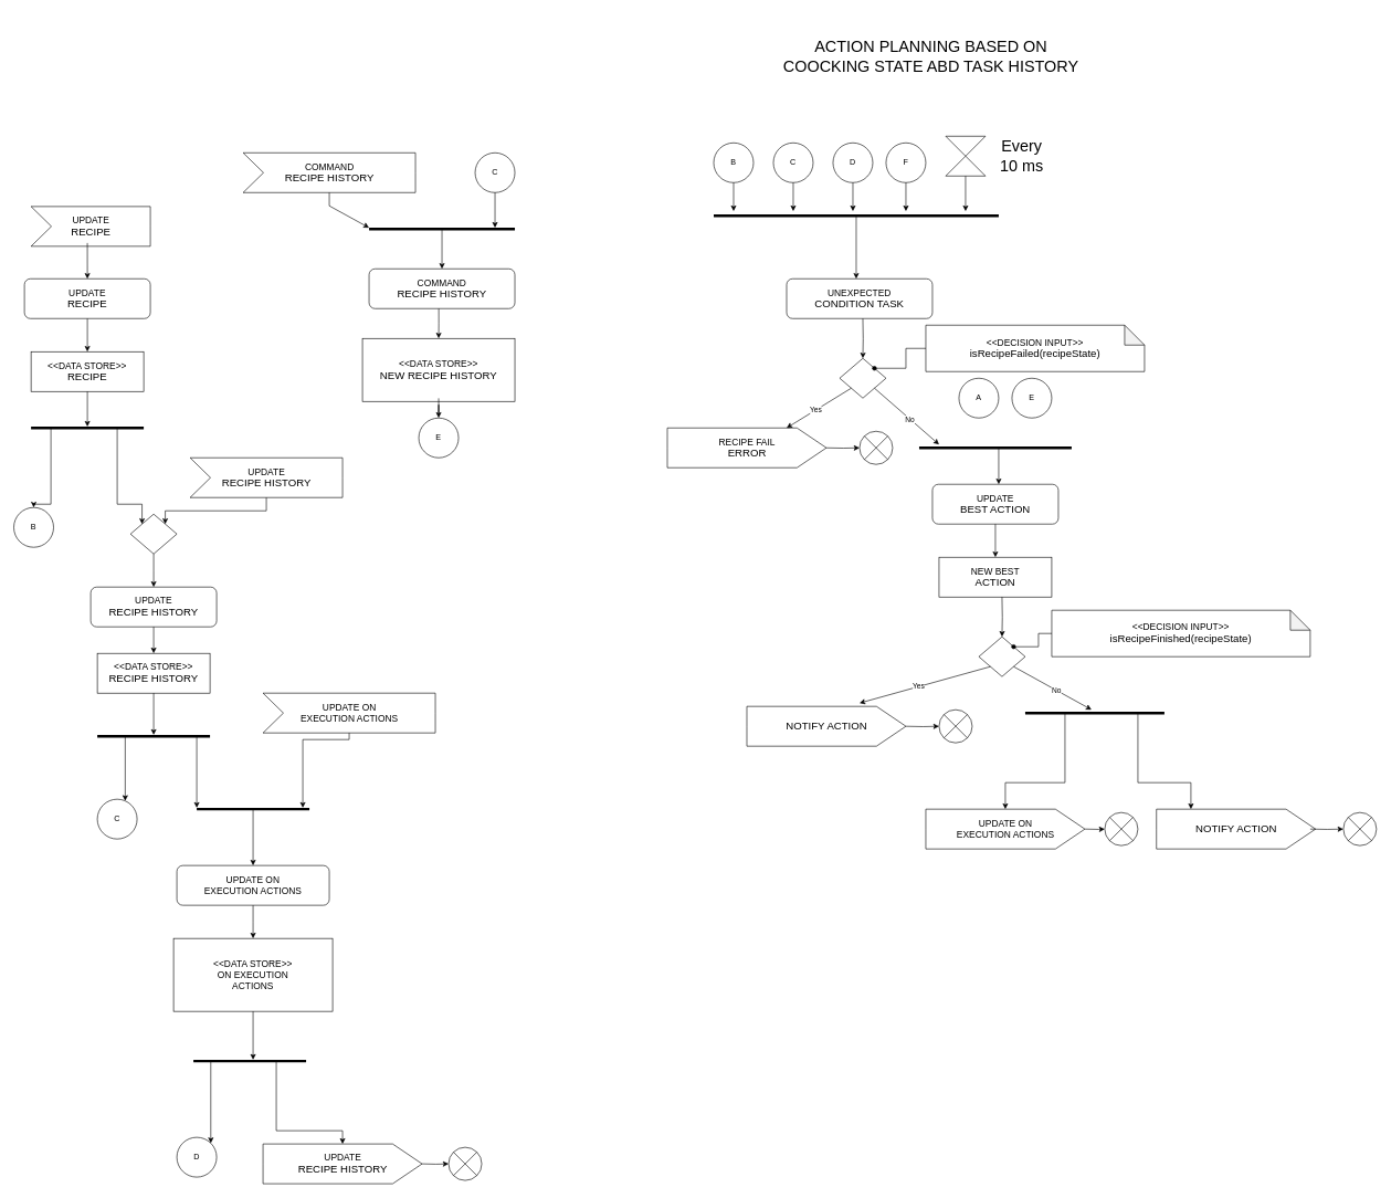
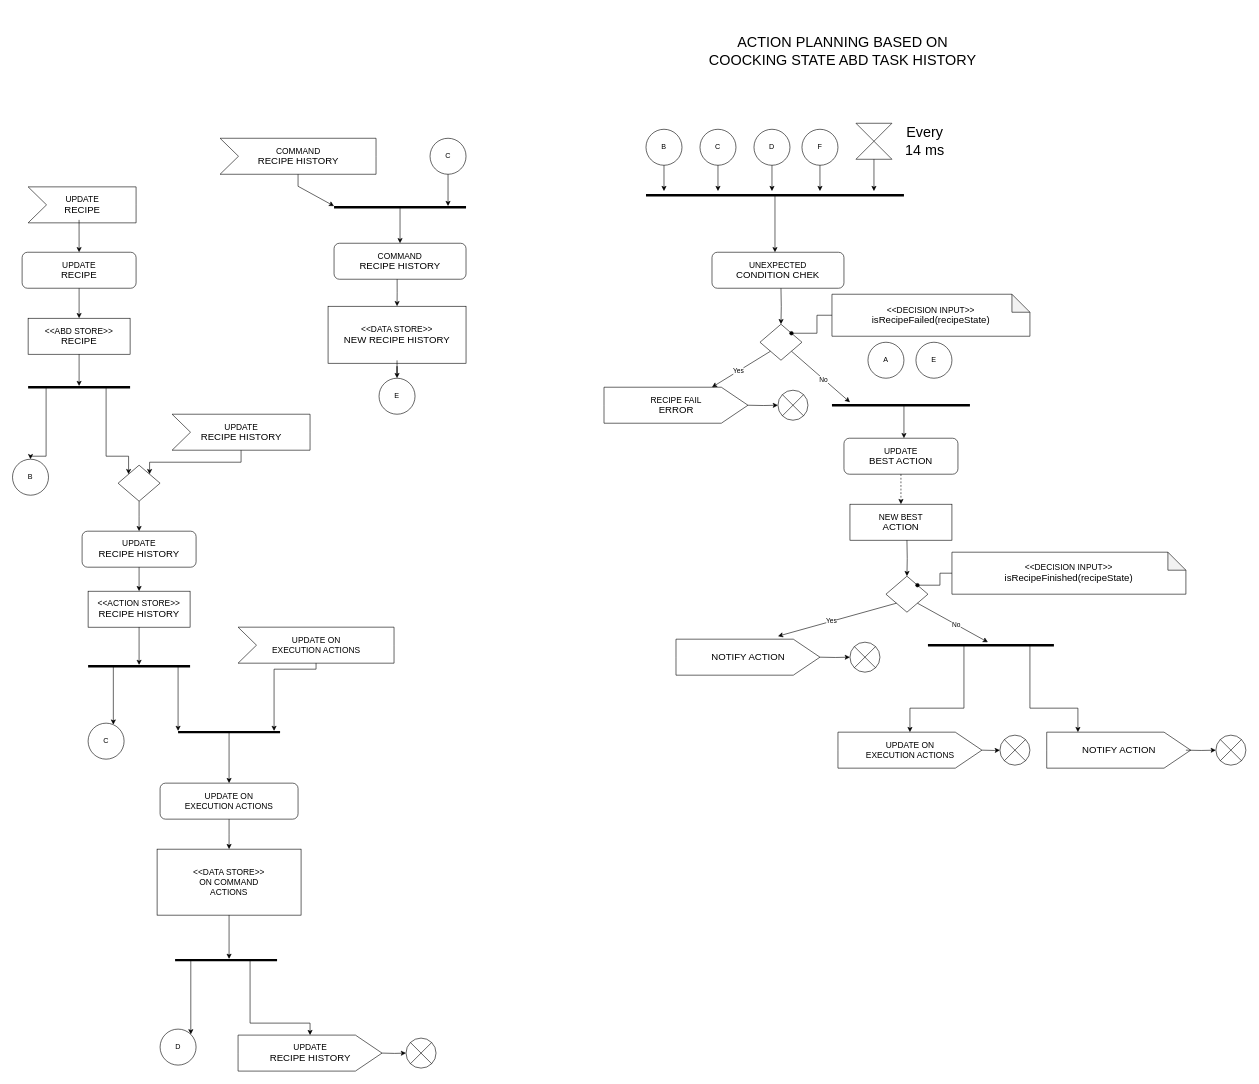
- <mxCell id="87" value="&lt;font style=&quot;font-size: 24px;&quot;&gt;Every&lt;/font&gt;&lt;div&gt;&lt;font style=&quot;font-size: 24px;&quot;&gt;10 ms&lt;/font&gt;&lt;/div&gt;" style="text;html=1;align=center;verticalAlign=middle;whiteSpace=wrap;rounded=0;" vertex="1" parent="1"><mxGeometry x="1466" y="180" width="150" height="110" as="geometry" /></mxCell>
+ <mxCell id="87" value="&lt;font style=&quot;font-size: 24px;&quot;&gt;Every&lt;/font&gt;&lt;div&gt;&lt;font style=&quot;font-size: 24px;&quot;&gt;14 ms&lt;/font&gt;&lt;/div&gt;" style="text;html=1;align=center;verticalAlign=middle;whiteSpace=wrap;rounded=0;" vertex="1" parent="1"><mxGeometry x="1466" y="180" width="150" height="110" as="geometry" /></mxCell>
- <mxCell id="25" value="&lt;span style=&quot;font-size: 14px; text-wrap-mode: nowrap;&quot;&gt;UNEXPECTED&lt;/span&gt;&lt;br style=&quot;text-wrap-mode: nowrap;&quot;&gt;&lt;div style=&quot;text-wrap-mode: nowrap;&quot;&gt;&lt;font size=&quot;3&quot;&gt;CONDITION TASK&lt;/font&gt;&lt;/div&gt;" style="rounded=1;whiteSpace=wrap;html=1;fillColor=none;" vertex="1" parent="1"><mxGeometry x="1186" y="420" width="220" height="60" as="geometry" /></mxCell>
+ <mxCell id="25" value="&lt;span style=&quot;font-size: 14px; text-wrap-mode: nowrap;&quot;&gt;UNEXPECTED&lt;/span&gt;&lt;br style=&quot;text-wrap-mode: nowrap;&quot;&gt;&lt;div style=&quot;text-wrap-mode: nowrap;&quot;&gt;&lt;font size=&quot;3&quot;&gt;CONDITION CHEK&lt;/font&gt;&lt;/div&gt;" style="rounded=1;whiteSpace=wrap;html=1;fillColor=none;" vertex="1" parent="1"><mxGeometry x="1186" y="420" width="220" height="60" as="geometry" /></mxCell>
- <mxCell id="45" value="&lt;span style=&quot;text-wrap-mode: nowrap; font-size: 14px;&quot;&gt;&amp;lt;&amp;lt;DECISION INPUT&amp;gt;&amp;gt;&lt;/span&gt;&lt;br&gt;&lt;div style=&quot;text-wrap-mode: nowrap;&quot;&gt;&lt;font size=&quot;3&quot;&gt;isRecipeFailed(recipeState)&lt;/font&gt;&lt;/div&gt;" style="shape=note;whiteSpace=wrap;html=1;backgroundOutline=1;darkOpacity=0.05;fillColor=none;" vertex="1" parent="1"><mxGeometry x="1396" y="490" width="330" height="70" as="geometry" /></mxCell>
+ <mxCell id="45" value="&lt;span style=&quot;text-wrap-mode: nowrap; font-size: 14px;&quot;&gt;&amp;lt;&amp;lt;DECISION INPUT&amp;gt;&amp;gt;&lt;/span&gt;&lt;br&gt;&lt;div style=&quot;text-wrap-mode: nowrap;&quot;&gt;&lt;font size=&quot;3&quot;&gt;isRecipeFailed(recipeState)&lt;/font&gt;&lt;/div&gt;" style="shape=note;whiteSpace=wrap;html=1;backgroundOutline=1;darkOpacity=0.05;fillColor=none;" vertex="1" parent="1"><mxGeometry x="1386" y="490" width="330" height="70" as="geometry" /></mxCell>
- <mxCell id="7" value="&lt;span style=&quot;font-size: 14px; text-wrap-mode: nowrap;&quot;&gt;&amp;lt;&amp;lt;DATA STORE&amp;gt;&amp;gt;&lt;/span&gt;&lt;br&gt;&lt;div style=&quot;text-wrap-mode: nowrap;&quot;&gt;&lt;font size=&quot;3&quot;&gt;RECIPE&lt;/font&gt;&lt;/div&gt;" style="rounded=0;whiteSpace=wrap;html=1;fillColor=none;" vertex="1" parent="1"><mxGeometry x="46" y="530" width="170" height="60" as="geometry" /></mxCell>
+ <mxCell id="7" value="&lt;span style=&quot;font-size: 14px; text-wrap-mode: nowrap;&quot;&gt;&amp;lt;&amp;lt;ABD STORE&amp;gt;&amp;gt;&lt;/span&gt;&lt;br&gt;&lt;div style=&quot;text-wrap-mode: nowrap;&quot;&gt;&lt;font size=&quot;3&quot;&gt;RECIPE&lt;/font&gt;&lt;/div&gt;" style="rounded=0;whiteSpace=wrap;html=1;fillColor=none;" vertex="1" parent="1"><mxGeometry x="46" y="530" width="170" height="60" as="geometry" /></mxCell>
- <mxCell id="26" value="" style="edgeStyle=orthogonalEdgeStyle;rounded=0;orthogonalLoop=1;jettySize=auto;html=1;fillColor=none;" edge="1" parent="1" source="27" target="15"><mxGeometry relative="1" as="geometry" /></mxCell>
+ <mxCell id="26" value="" style="edgeStyle=orthogonalEdgeStyle;rounded=0;orthogonalLoop=1;jettySize=auto;html=1;fillColor=none;dashed=1;" edge="1" parent="1" source="27" target="15"><mxGeometry relative="1" as="geometry" /></mxCell>
- <mxCell id="9" value="&lt;span style=&quot;font-size: 14px; text-wrap-mode: nowrap;&quot;&gt;&amp;lt;&amp;lt;DATA STORE&amp;gt;&amp;gt;&lt;/span&gt;&lt;br&gt;&lt;div style=&quot;text-wrap-mode: nowrap;&quot;&gt;&lt;font size=&quot;3&quot;&gt;RECIPE HISTORY&lt;/font&gt;&lt;/div&gt;" style="rounded=0;whiteSpace=wrap;html=1;fillColor=none;" vertex="1" parent="1"><mxGeometry x="146" y="985" width="170" height="60" as="geometry" /></mxCell>
+ <mxCell id="9" value="&lt;span style=&quot;font-size: 14px; text-wrap-mode: nowrap;&quot;&gt;&amp;lt;&amp;lt;ACTION STORE&amp;gt;&amp;gt;&lt;/span&gt;&lt;br&gt;&lt;div style=&quot;text-wrap-mode: nowrap;&quot;&gt;&lt;font size=&quot;3&quot;&gt;RECIPE HISTORY&lt;/font&gt;&lt;/div&gt;" style="rounded=0;whiteSpace=wrap;html=1;fillColor=none;" vertex="1" parent="1"><mxGeometry x="146" y="985" width="170" height="60" as="geometry" /></mxCell>
- <mxCell id="13" value="&lt;div&gt;&lt;font style=&quot;text-wrap-mode: nowrap; font-size: 14px;&quot;&gt;&amp;lt;&amp;lt;DATA STORE&amp;gt;&amp;gt;&lt;/font&gt;&lt;/div&gt;&lt;font style=&quot;text-wrap-mode: nowrap; font-size: 14px;&quot;&gt;ON&amp;nbsp;&lt;/font&gt;&lt;span style=&quot;font-size: 14px; text-wrap-mode: nowrap; background-color: transparent; color: light-dark(rgb(0, 0, 0), rgb(255, 255, 255));&quot;&gt;EXECUTION&lt;/span&gt;&lt;div style=&quot;text-wrap-mode: nowrap;&quot;&gt;&lt;span style=&quot;font-size: 14px; background-color: transparent; color: light-dark(rgb(0, 0, 0), rgb(255, 255, 255));&quot;&gt;ACTIONS&lt;/span&gt;&lt;/div&gt;" style="rounded=0;whiteSpace=wrap;html=1;fillColor=none;" vertex="1" parent="1"><mxGeometry x="261" y="1415" width="240" height="110" as="geometry" /></mxCell>
+ <mxCell id="13" value="&lt;div&gt;&lt;font style=&quot;text-wrap-mode: nowrap; font-size: 14px;&quot;&gt;&amp;lt;&amp;lt;DATA STORE&amp;gt;&amp;gt;&lt;/font&gt;&lt;/div&gt;&lt;font style=&quot;text-wrap-mode: nowrap; font-size: 14px;&quot;&gt;ON&amp;nbsp;&lt;/font&gt;&lt;span style=&quot;font-size: 14px; text-wrap-mode: nowrap; background-color: transparent; color: light-dark(rgb(0, 0, 0), rgb(255, 255, 255));&quot;&gt;COMMAND&lt;/span&gt;&lt;div style=&quot;text-wrap-mode: nowrap;&quot;&gt;&lt;span style=&quot;font-size: 14px; background-color: transparent; color: light-dark(rgb(0, 0, 0), rgb(255, 255, 255));&quot;&gt;ACTIONS&lt;/span&gt;&lt;/div&gt;" style="rounded=0;whiteSpace=wrap;html=1;fillColor=none;" vertex="1" parent="1"><mxGeometry x="261" y="1415" width="240" height="110" as="geometry" /></mxCell>
